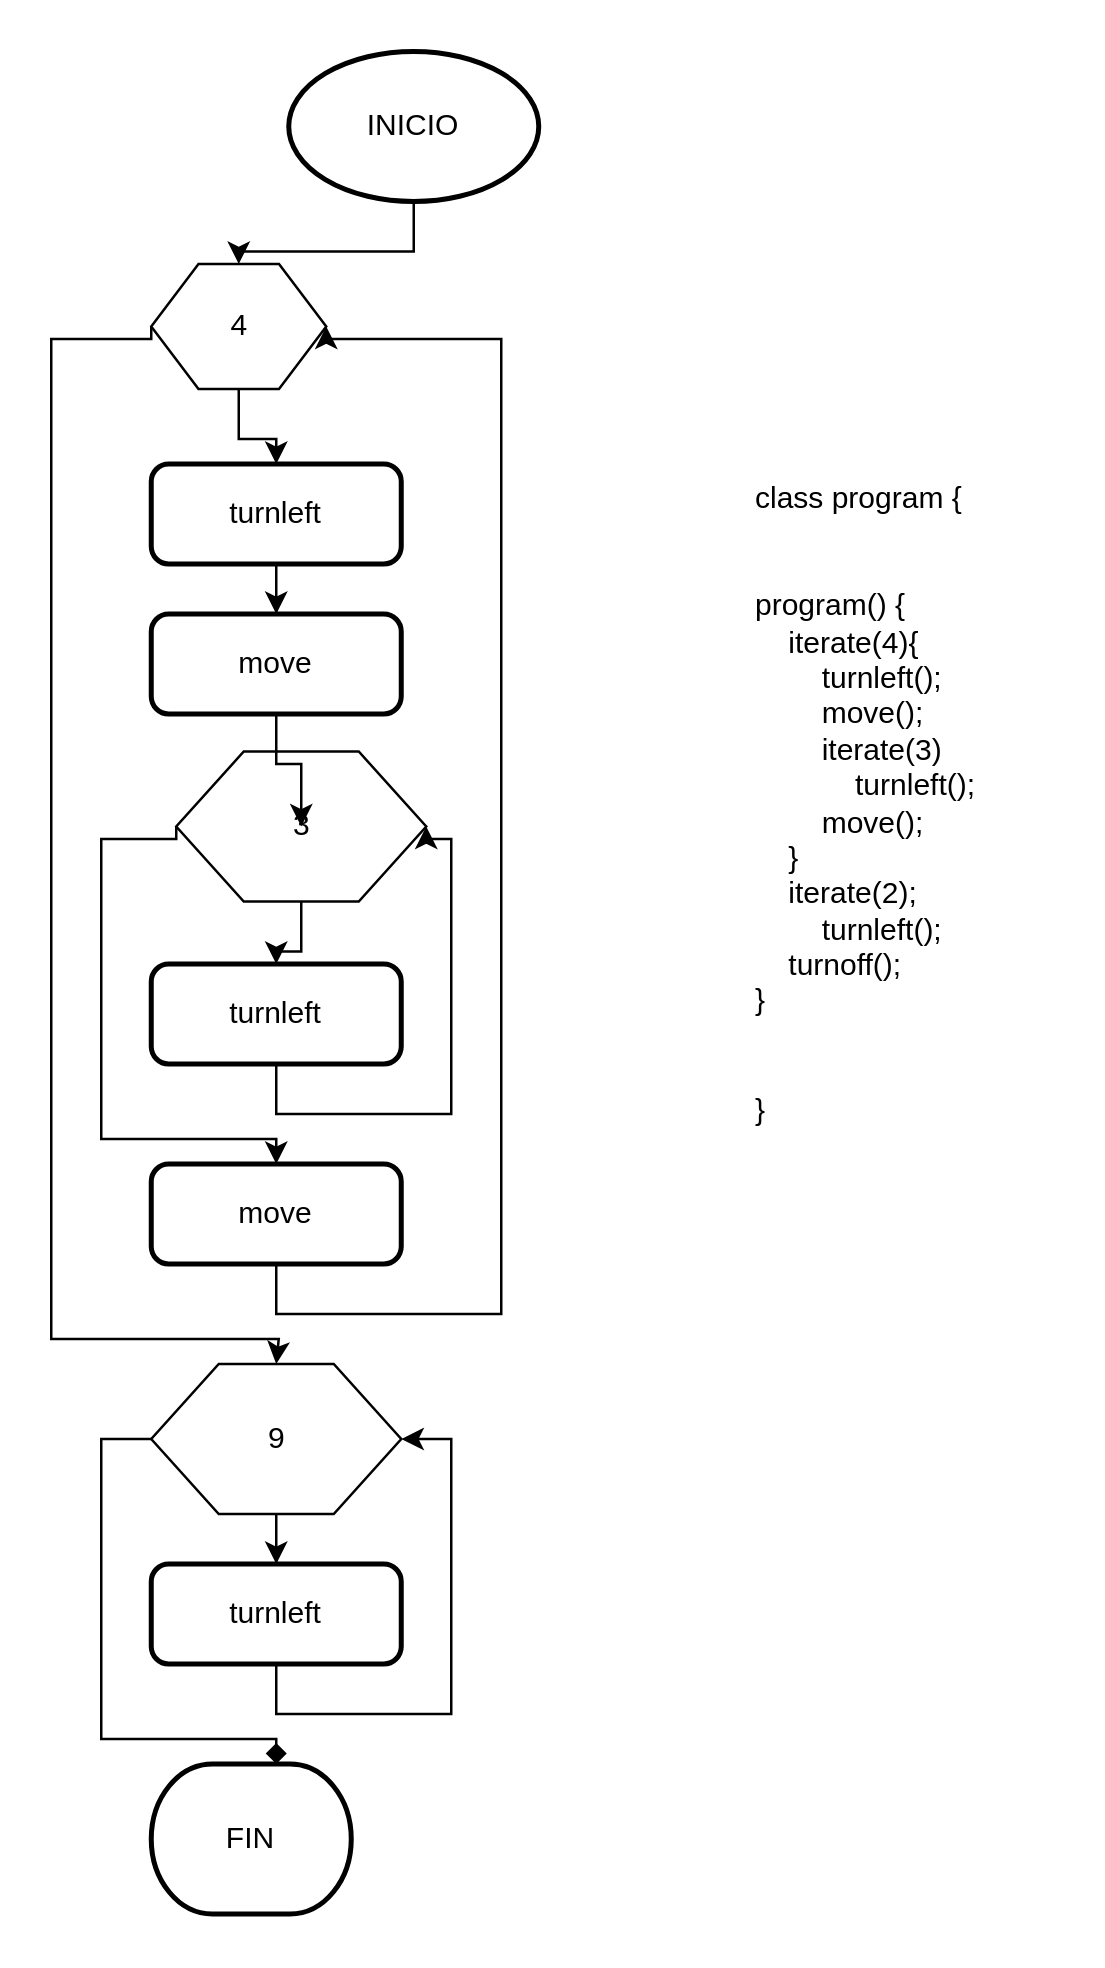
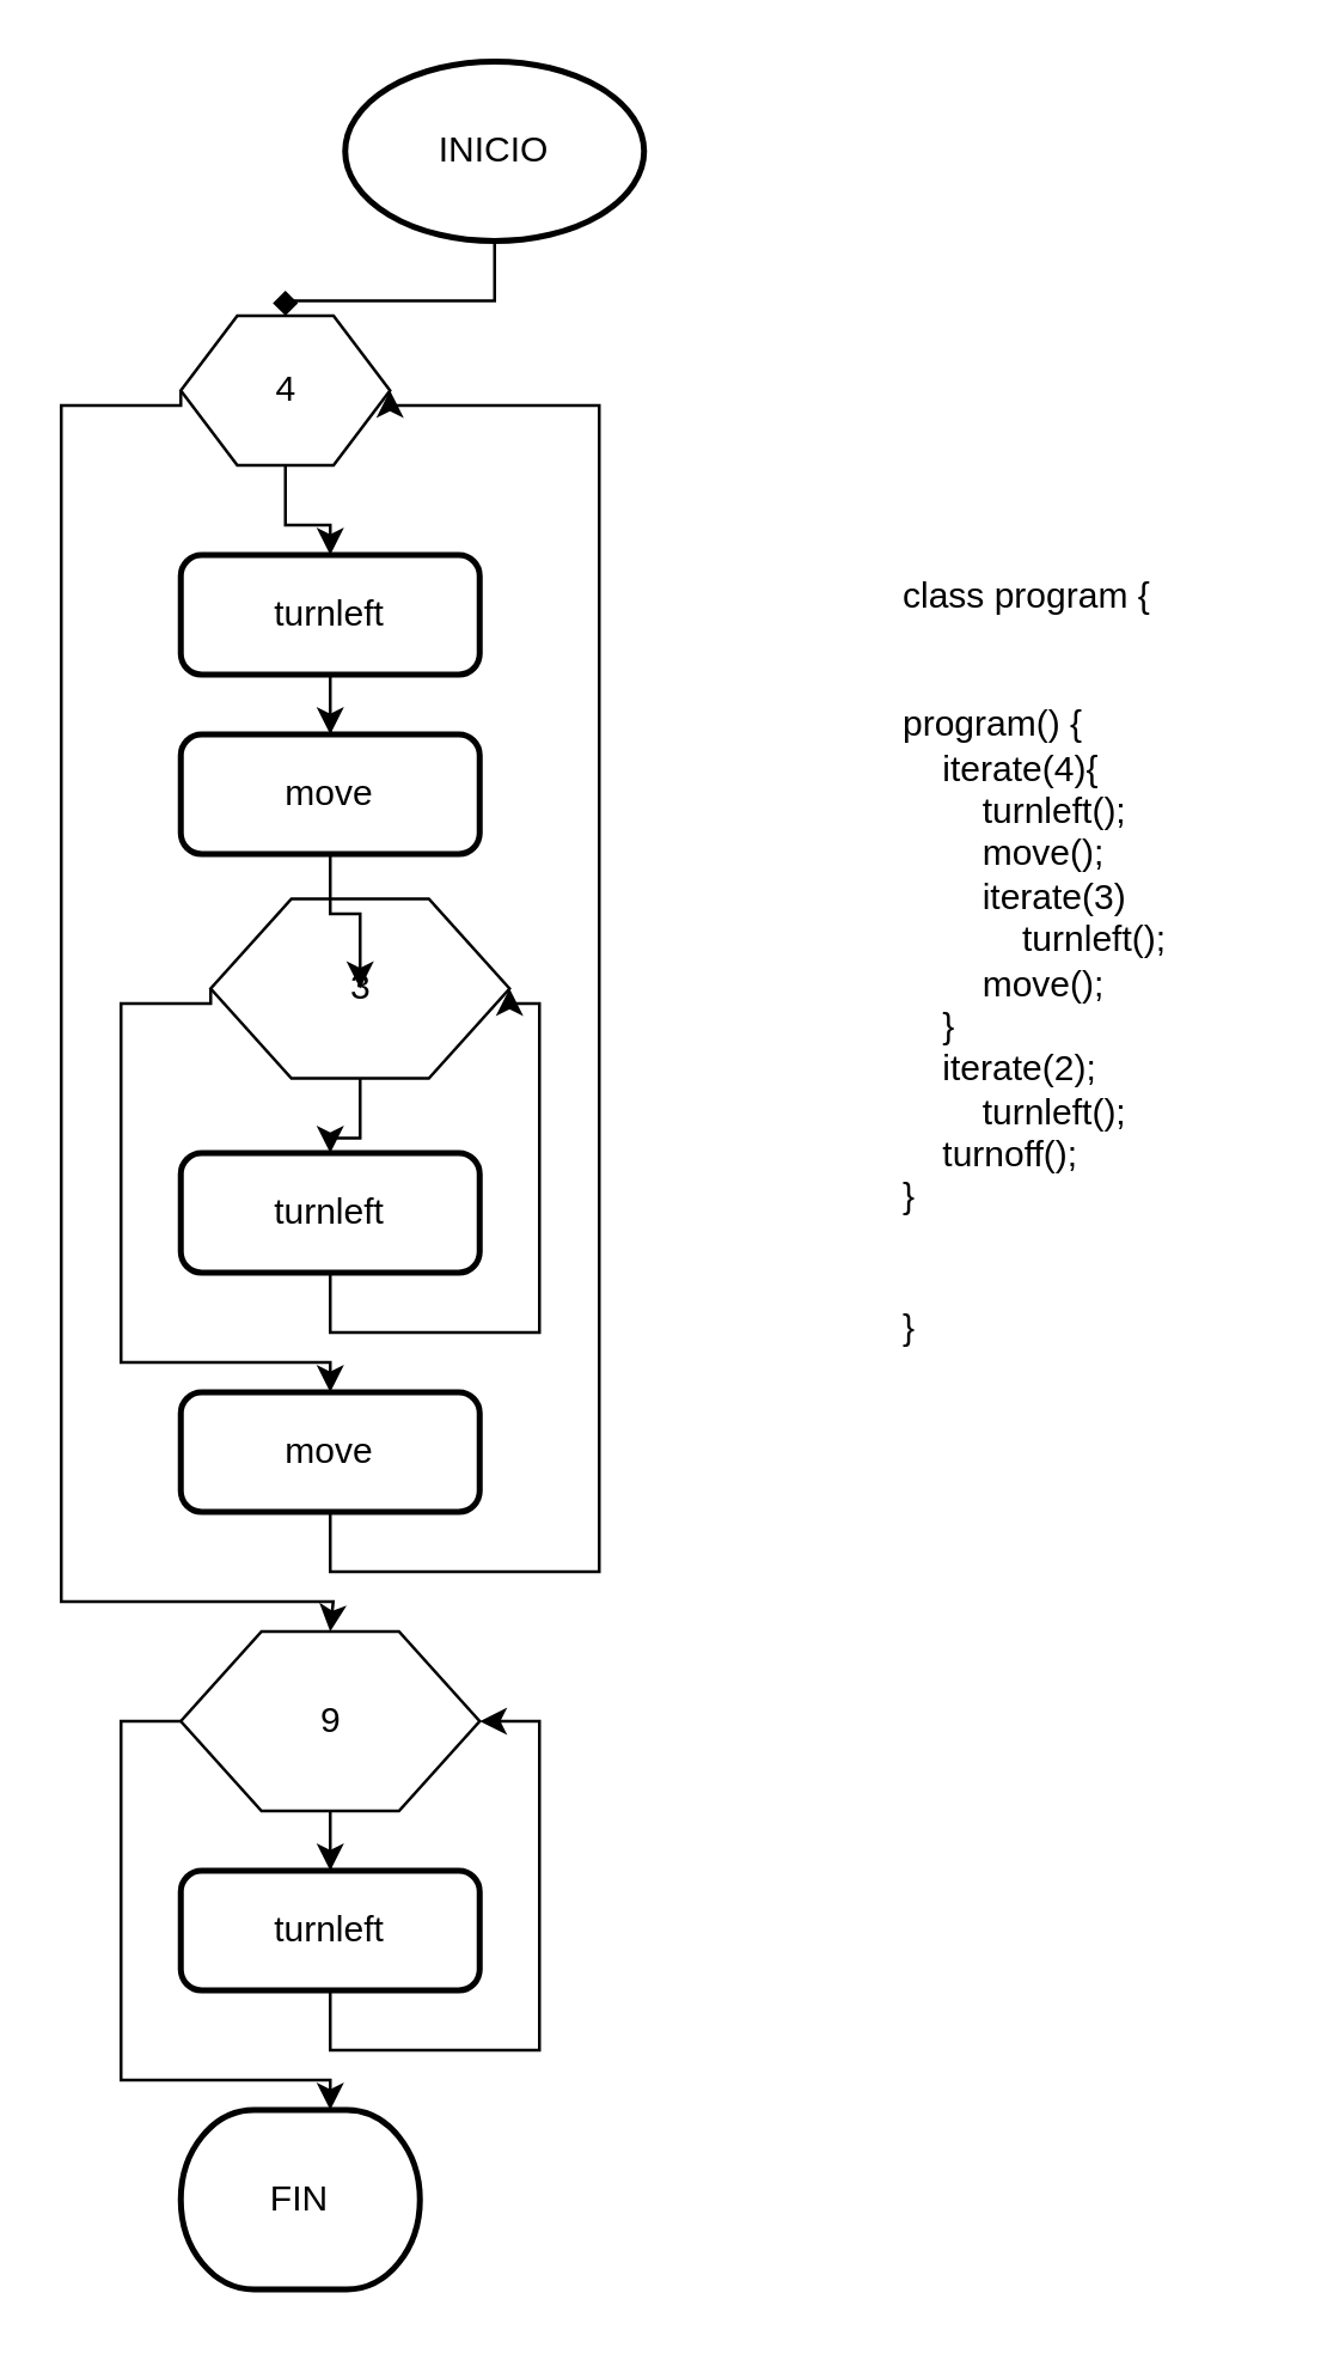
- <mxCell id="2" style="edgeStyle=orthogonalEdgeStyle;rounded=0;orthogonalLoop=1;jettySize=auto;html=1;exitX=0.5;exitY=1;exitDx=0;exitDy=0;exitPerimeter=0;" parent="1" source="3" target="7" edge="1"><mxGeometry relative="1" as="geometry" /></mxCell>
+ <mxCell id="2" style="edgeStyle=orthogonalEdgeStyle;rounded=0;orthogonalLoop=1;jettySize=auto;html=1;exitX=0.5;exitY=1;exitDx=0;exitDy=0;exitPerimeter=0;endArrow=diamond;" parent="1" source="3" target="7" edge="1"><mxGeometry relative="1" as="geometry" /></mxCell>
- <mxCell id="14" style="edgeStyle=orthogonalEdgeStyle;rounded=0;orthogonalLoop=1;jettySize=auto;html=1;exitX=0;exitY=0.5;exitDx=0;exitDy=0;endArrow=diamond;" parent="1" source="15" target="4" edge="1"><mxGeometry relative="1" as="geometry"><Array as="points"><mxPoint x="40" y="575" /><mxPoint x="40" y="695" /><mxPoint x="110" y="695" /></Array></mxGeometry></mxCell>
+ <mxCell id="14" style="edgeStyle=orthogonalEdgeStyle;rounded=0;orthogonalLoop=1;jettySize=auto;html=1;exitX=0;exitY=0.5;exitDx=0;exitDy=0;" parent="1" source="15" target="4" edge="1"><mxGeometry relative="1" as="geometry"><Array as="points"><mxPoint x="40" y="575" /><mxPoint x="40" y="695" /><mxPoint x="110" y="695" /></Array></mxGeometry></mxCell>
